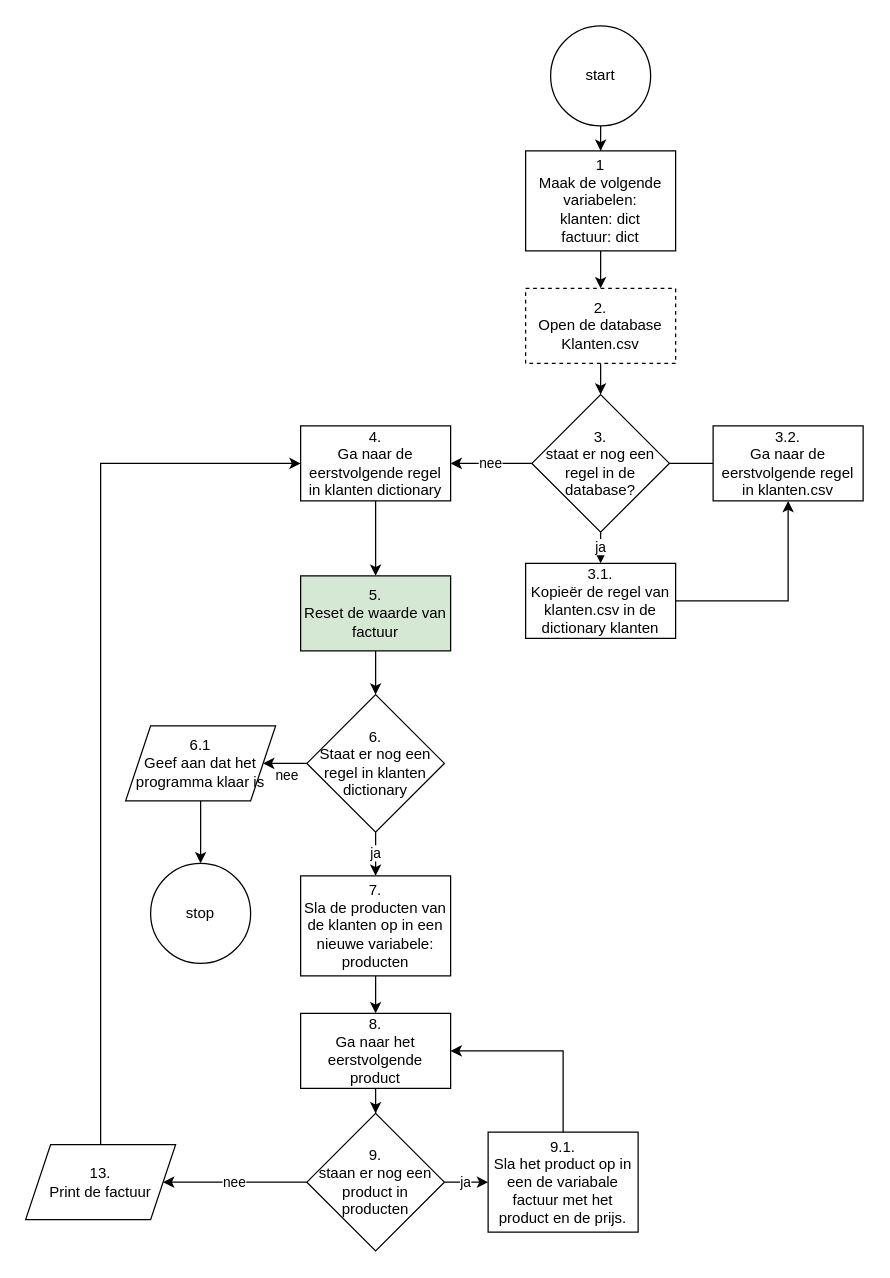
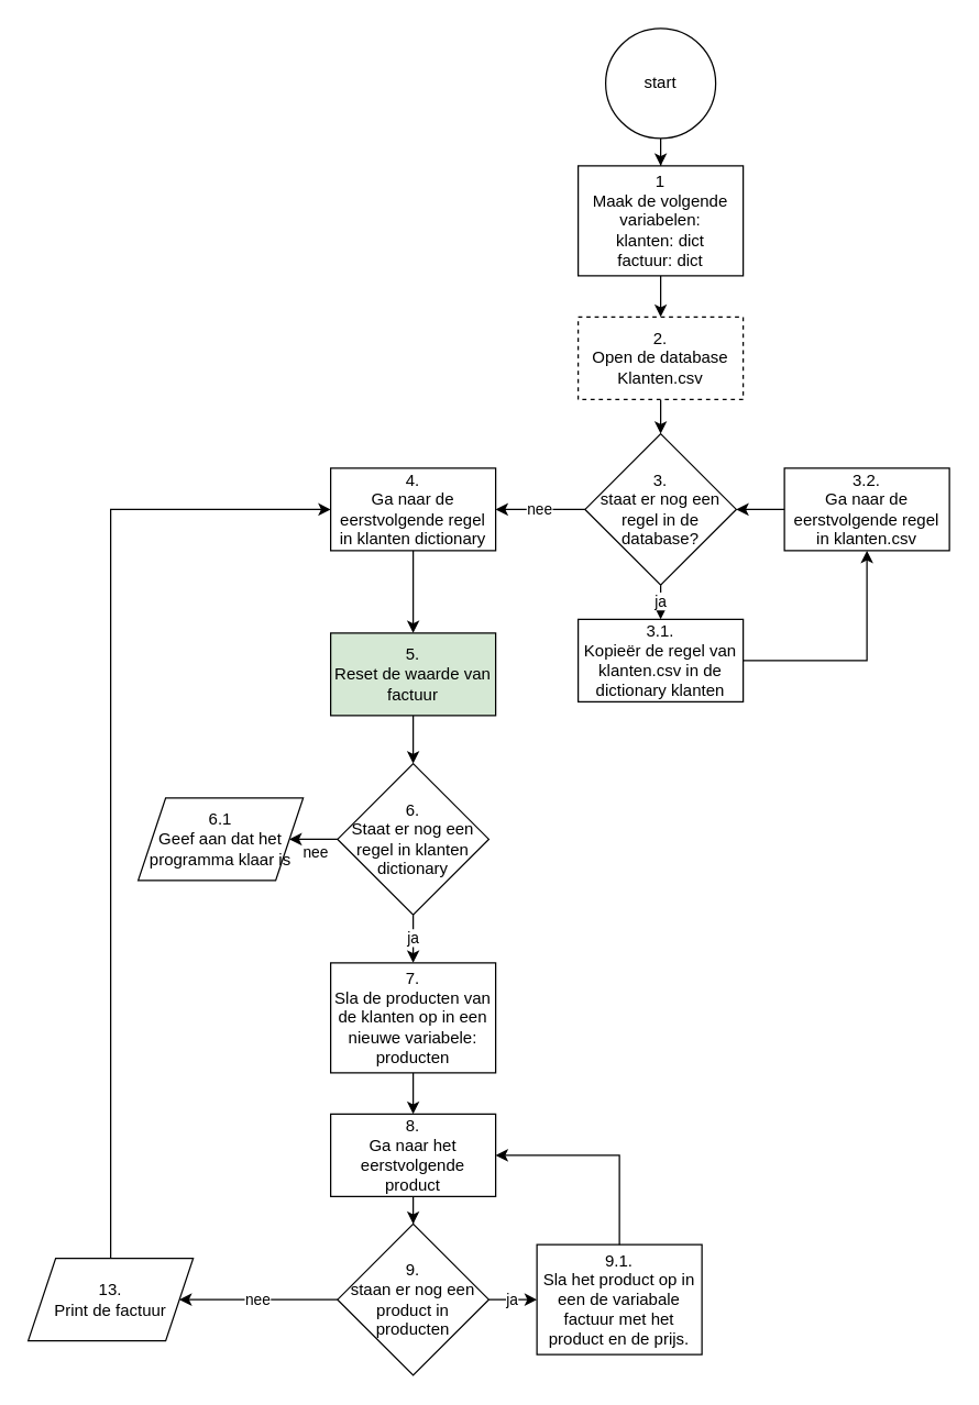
- <mxCell id="12" value="" style="edgeStyle=orthogonalEdgeStyle;rounded=0;orthogonalLoop=1;jettySize=auto;html=1;endArrow=none;" parent="1" source="13" target="8" edge="1"><mxGeometry relative="1" as="geometry" /></mxCell>
+ <mxCell id="12" value="" style="edgeStyle=orthogonalEdgeStyle;rounded=0;orthogonalLoop=1;jettySize=auto;html=1;" parent="1" source="13" target="8" edge="1"><mxGeometry relative="1" as="geometry" /></mxCell>
- <mxCell id="32" value="" style="edgeStyle=orthogonalEdgeStyle;rounded=0;orthogonalLoop=1;jettySize=auto;html=1;" parent="1" source="33" target="34" edge="1"><mxGeometry relative="1" as="geometry" /></mxCell>
- <mxCell id="34" value="stop" style="ellipse;whiteSpace=wrap;html=1;aspect=fixed;" parent="1" vertex="1"><mxGeometry x="120" y="690" width="80" height="80" as="geometry" /></mxCell>
